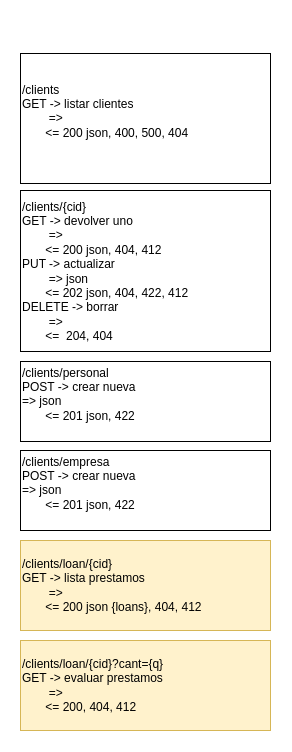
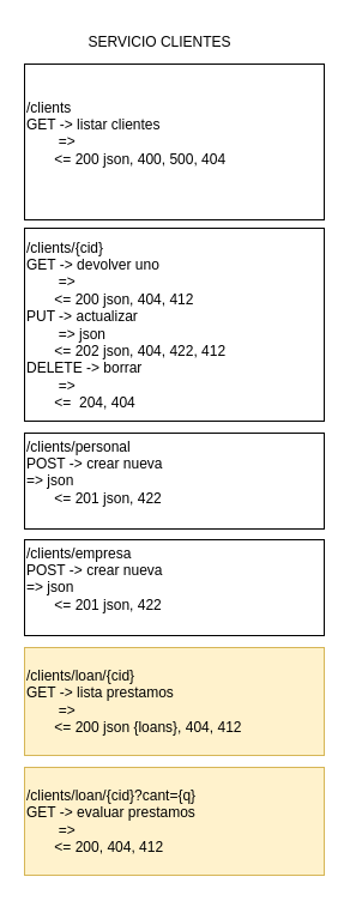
+ <mxCell id="3" value="SERVICIO CLIENTES" style="text;html=1;align=center;verticalAlign=middle;whiteSpace=wrap;rounded=0;" vertex="1" parent="1"><mxGeometry x="50" y="20" width="166" height="30" as="geometry" /></mxCell>
